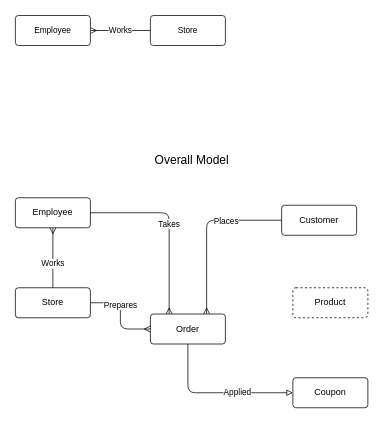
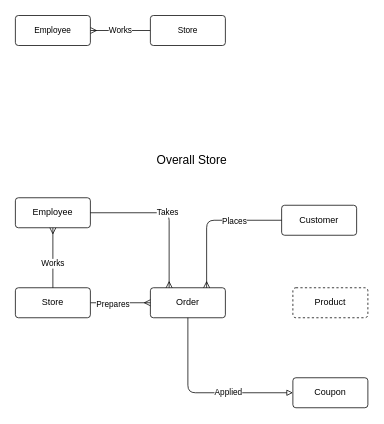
- <mxCell id="18" value="Overall Model" style="text;html=1;align=center;verticalAlign=middle;resizable=0;points=[];autosize=1;strokeColor=none;fillColor=none;fontSize=16;" parent="1" vertex="1"><mxGeometry x="201" y="201" width="108" height="22" as="geometry" /></mxCell>
+ <mxCell id="18" value="Overall Store" style="text;html=1;align=center;verticalAlign=middle;resizable=0;points=[];autosize=1;strokeColor=none;fillColor=none;fontSize=16;" parent="1" vertex="1"><mxGeometry x="201" y="201" width="108" height="22" as="geometry" /></mxCell>
- <mxCell id="4" value="Order" style="rounded=1;arcSize=10;whiteSpace=wrap;html=1;align=center;" parent="2" vertex="1"><mxGeometry x="180" y="155" width="100" height="40" as="geometry" /></mxCell>
+ <mxCell id="4" value="Order" style="rounded=1;arcSize=10;whiteSpace=wrap;html=1;align=center;" parent="2" vertex="1"><mxGeometry x="180" y="120" width="100" height="40" as="geometry" /></mxCell>
